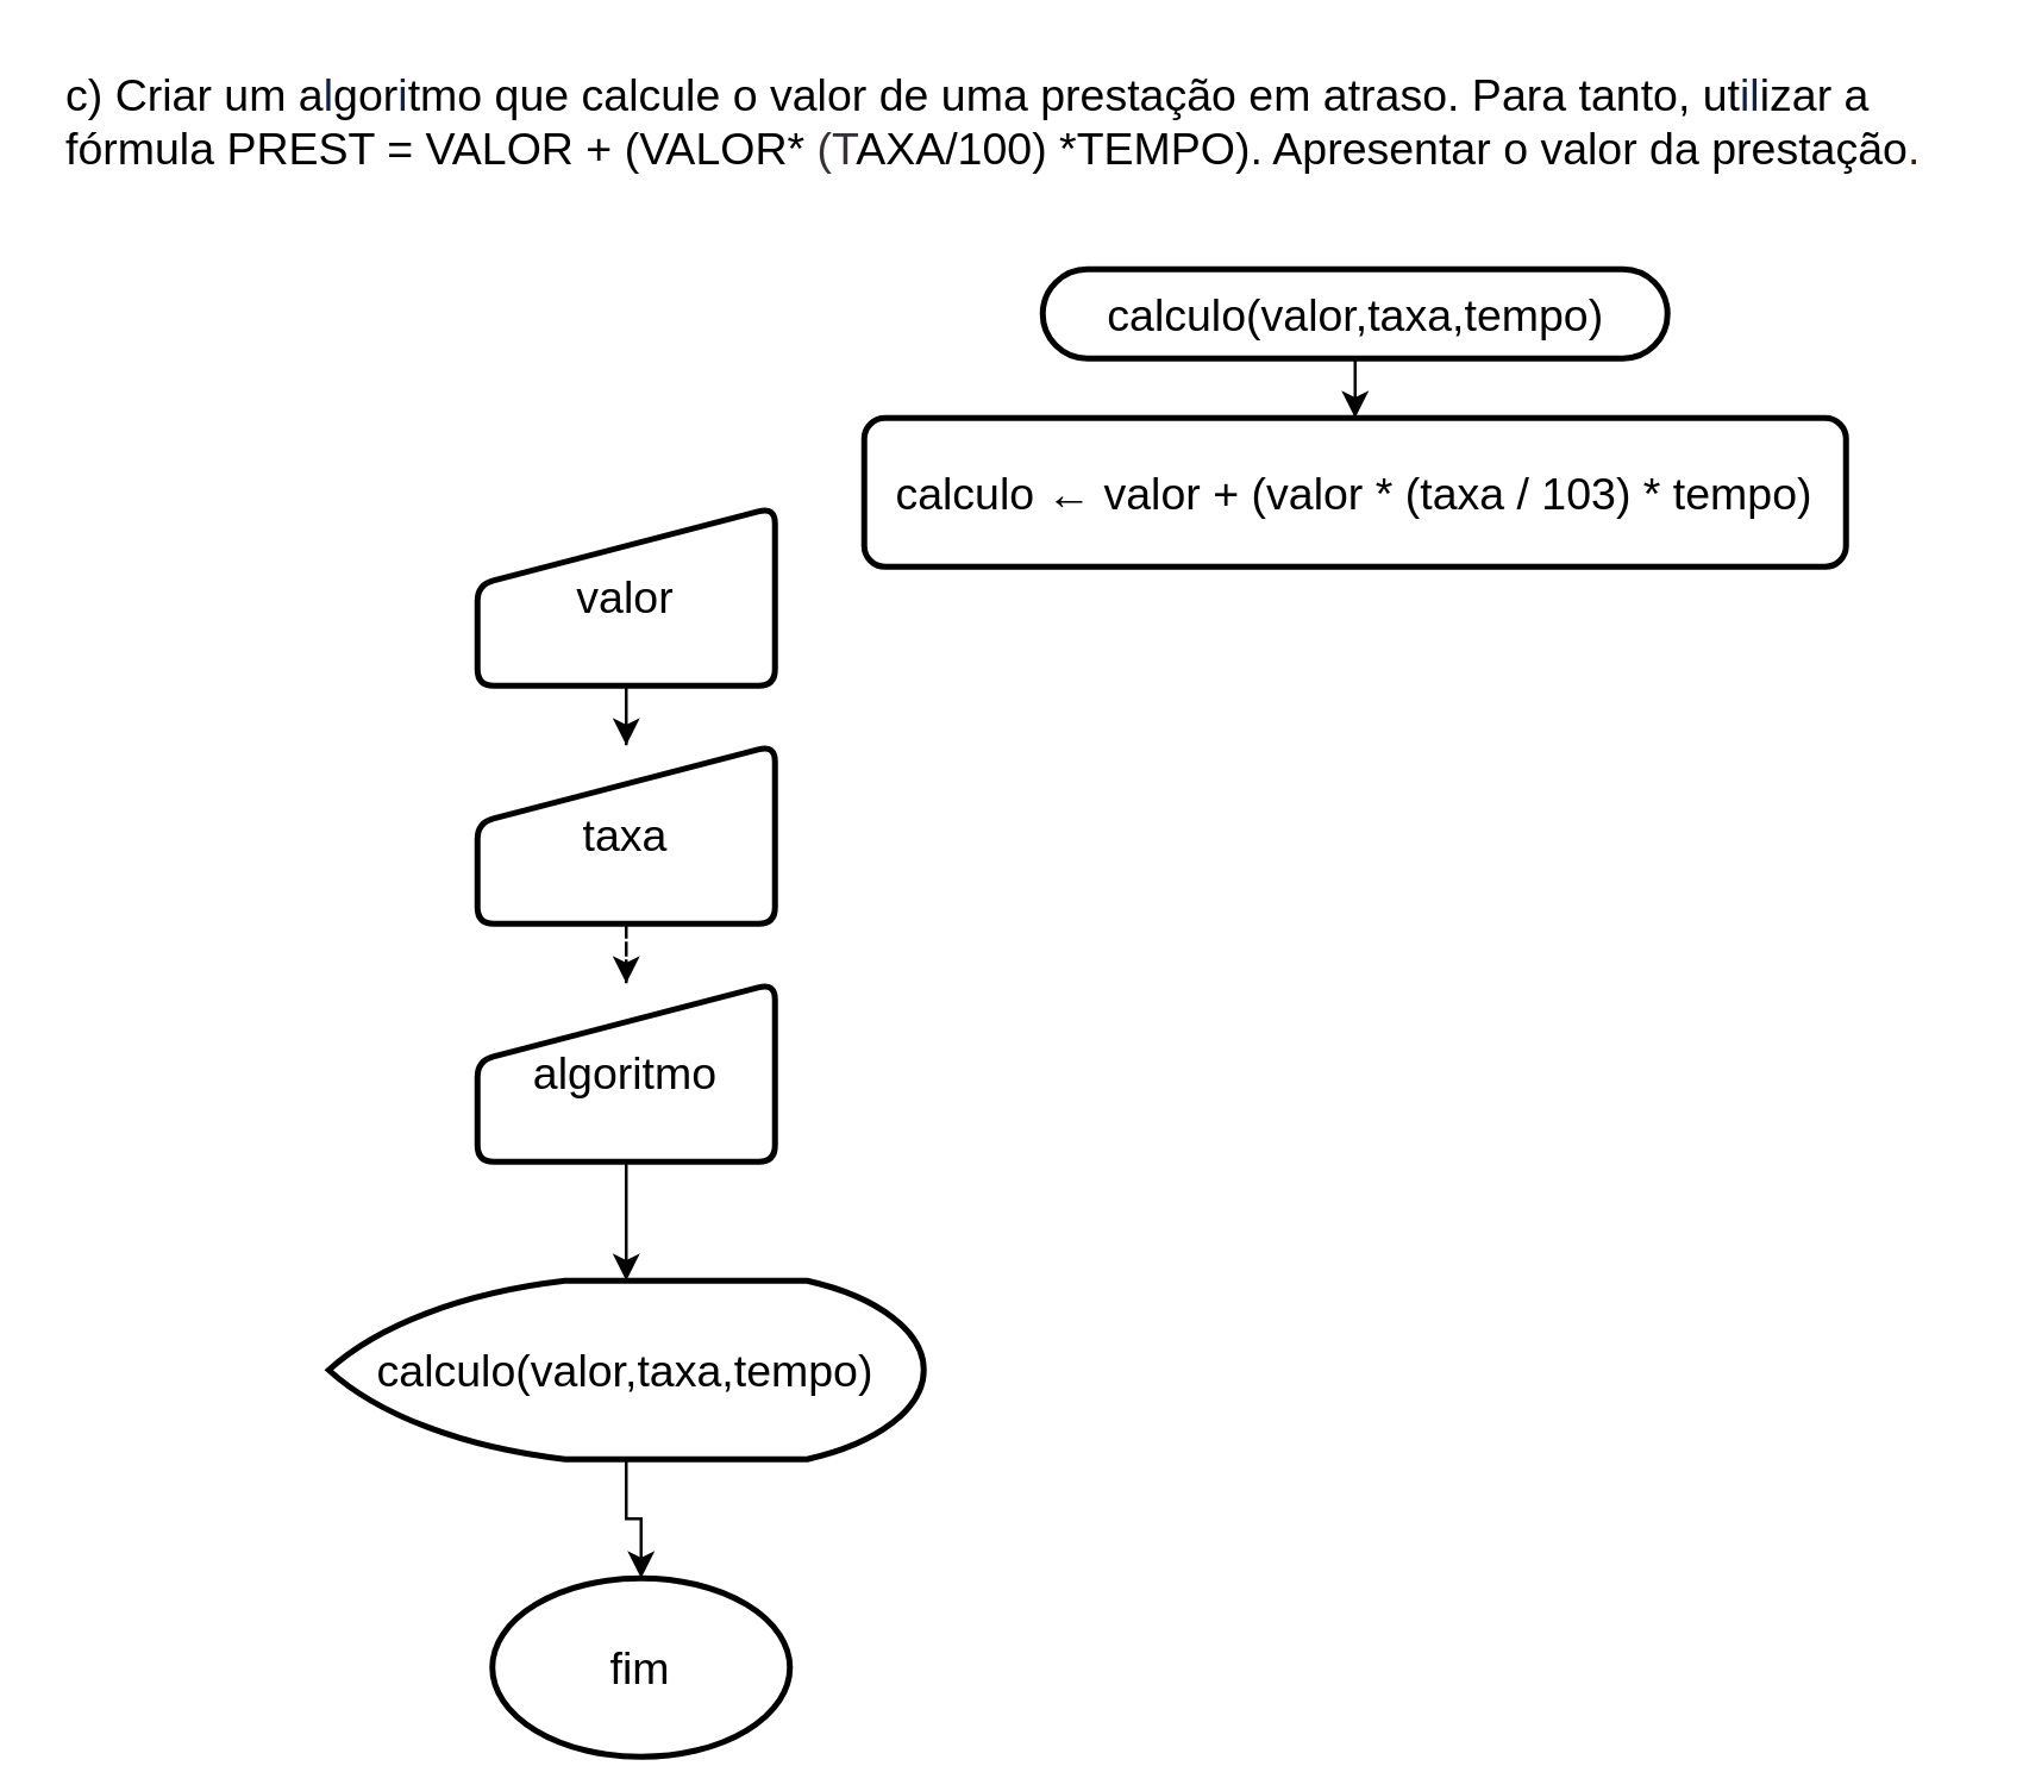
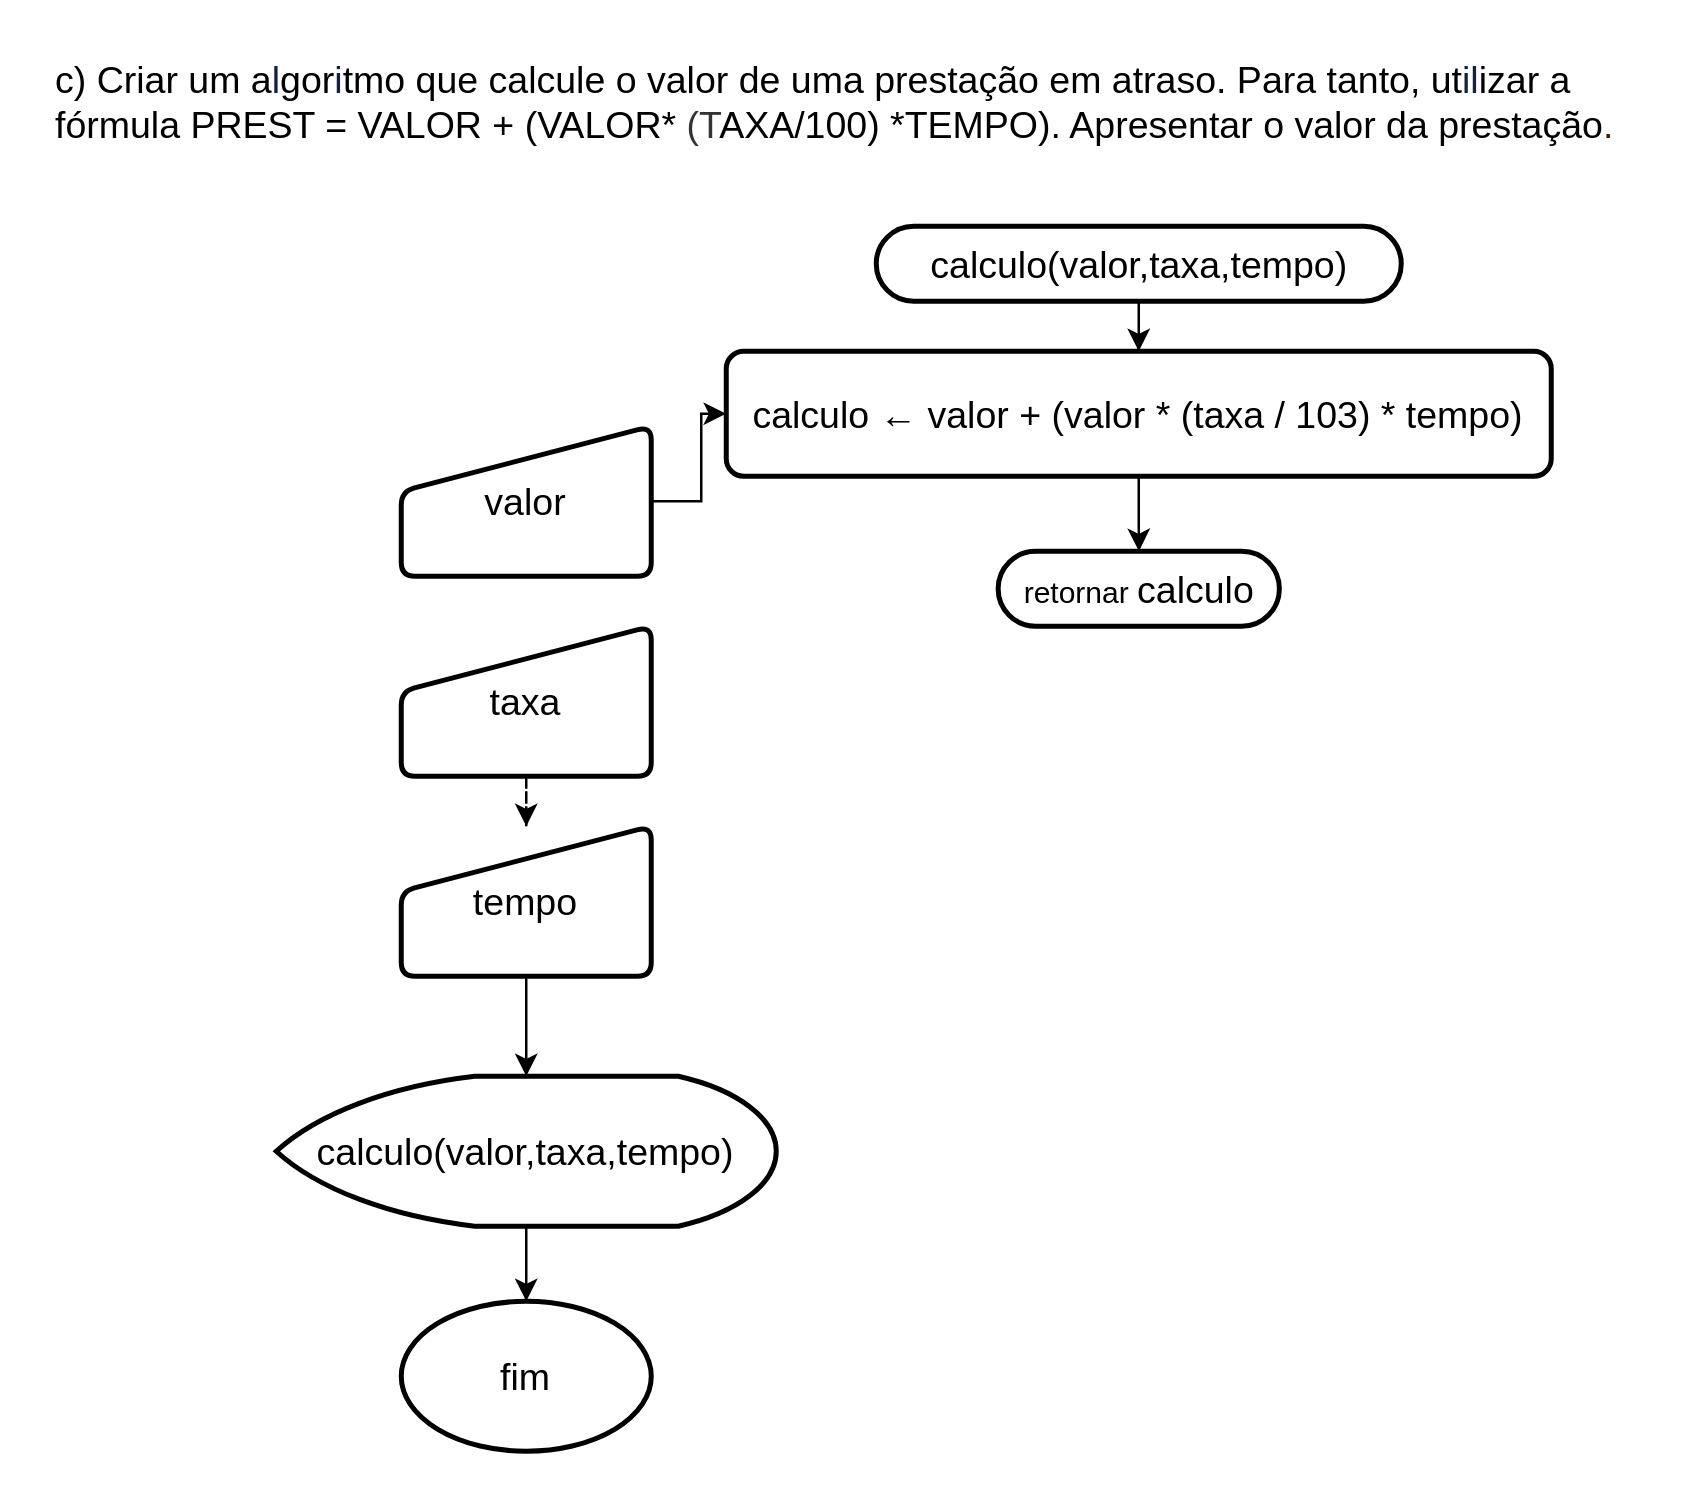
+ <mxCell id="3" value="" style="edgeStyle=orthogonalEdgeStyle;rounded=0;orthogonalLoop=1;jettySize=auto;html=1;" edge="1" parent="1" source="4" target="14"><mxGeometry relative="1" as="geometry" /></mxCell>
+ <mxCell id="14" value="retornar&amp;nbsp;&lt;span style=&quot;font-size: 15px;&quot;&gt;calculo&lt;/span&gt;" style="html=1;dashed=0;whitespace=wrap;shape=mxgraph.dfd.start;fontFamily=Helvetica;fontSize=12;fontColor=default;strokeColor=default;strokeWidth=2;fillColor=default;" vertex="1" parent="1"><mxGeometry x="398.75" y="220" width="112.5" height="30" as="geometry" /></mxCell>
- <mxCell id="6" value="" style="edgeStyle=orthogonalEdgeStyle;rounded=0;orthogonalLoop=1;jettySize=auto;html=1;fontSize=15;" edge="1" parent="1" source="7" target="9"><mxGeometry relative="1" as="geometry" /></mxCell>
+ <mxCell id="6" value="" style="edgeStyle=orthogonalEdgeStyle;rounded=0;orthogonalLoop=1;jettySize=auto;html=1;fontSize=15;" edge="1" parent="1" source="7" target="4"><mxGeometry relative="1" as="geometry" /></mxCell>
- <mxCell id="11" value="algoritmo" style="html=1;strokeWidth=2;shape=manualInput;whiteSpace=wrap;rounded=1;size=26;arcSize=11;fontSize=15;" vertex="1" parent="1"><mxGeometry x="160" y="330" width="100" height="60" as="geometry" /></mxCell>
+ <mxCell id="11" value="tempo" style="html=1;strokeWidth=2;shape=manualInput;whiteSpace=wrap;rounded=1;size=26;arcSize=11;fontSize=15;" vertex="1" parent="1"><mxGeometry x="160" y="330" width="100" height="60" as="geometry" /></mxCell>
- <mxCell id="5" value="fim" style="strokeWidth=2;html=1;shape=mxgraph.flowchart.start_1;whiteSpace=wrap;fontSize=15;" vertex="1" parent="1"><mxGeometry x="165" y="530" width="100" height="60" as="geometry" /></mxCell>
+ <mxCell id="5" value="fim" style="strokeWidth=2;html=1;shape=mxgraph.flowchart.start_1;whiteSpace=wrap;fontSize=15;" vertex="1" parent="1"><mxGeometry x="160" y="520" width="100" height="60" as="geometry" /></mxCell>
